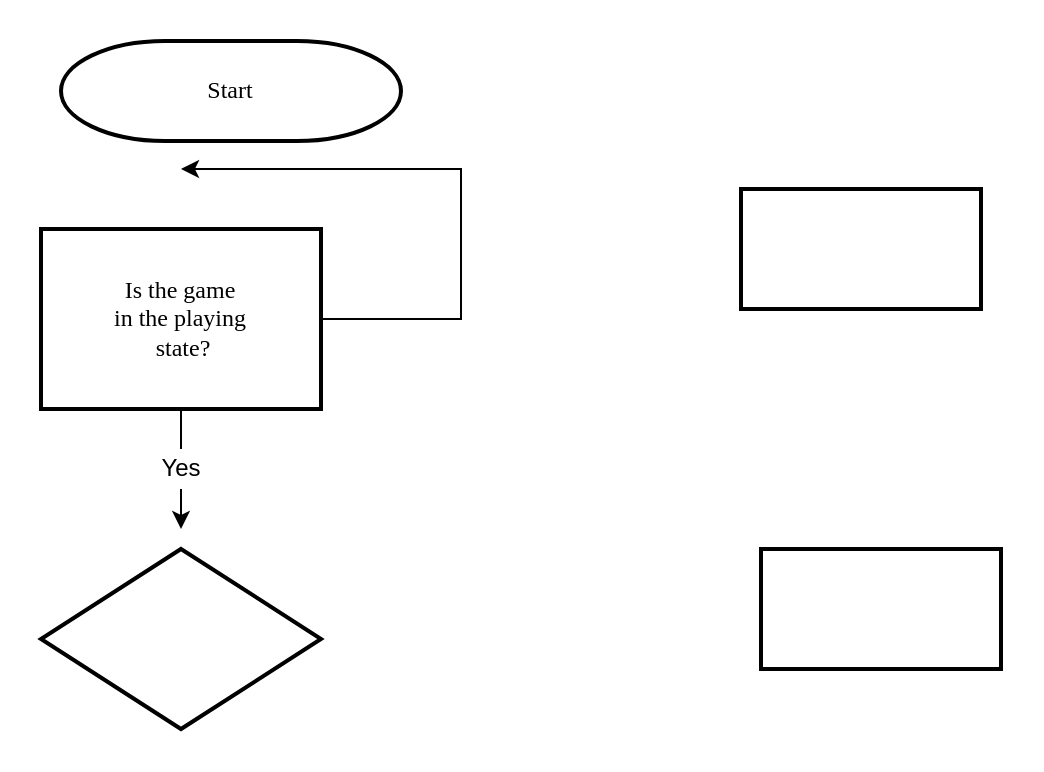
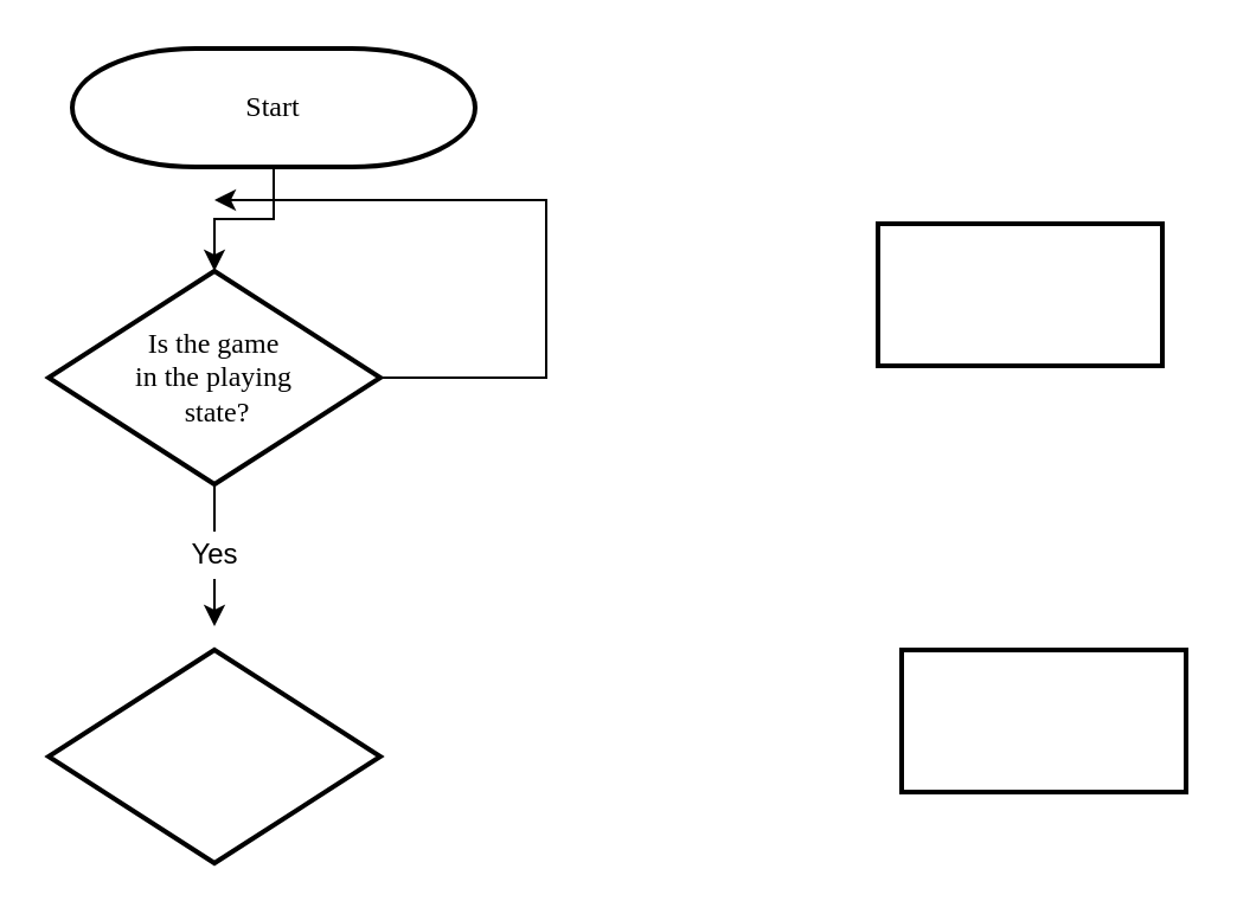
+ <mxCell id="2" style="edgeStyle=orthogonalEdgeStyle;rounded=0;orthogonalLoop=1;jettySize=auto;html=1;entryX=0.5;entryY=0;entryDx=0;entryDy=0;" edge="1" parent="1" source="3" target="8"><mxGeometry relative="1" as="geometry" /></mxCell>
- <mxCell id="8" value="&lt;font face=&quot;Tahoma&quot;&gt;Is the game &lt;br&gt;in the&amp;nbsp;playing&lt;br&gt;&amp;nbsp;state?&lt;/font&gt;" style="whiteSpace=wrap;html=1;strokeWidth=2;shadow=0;glass=0;sketch=0;gradientColor=none;rounded=0;" parent="1" vertex="1"><mxGeometry x="20" y="114" width="140" height="90" as="geometry" /></mxCell>
+ <mxCell id="8" value="&lt;font face=&quot;Tahoma&quot;&gt;Is the game &lt;br&gt;in the&amp;nbsp;playing&lt;br&gt;&amp;nbsp;state?&lt;/font&gt;" style="rhombus;whiteSpace=wrap;html=1;strokeWidth=2;shadow=0;glass=0;sketch=0;gradientColor=none;" parent="1" vertex="1"><mxGeometry x="20" y="114" width="140" height="90" as="geometry" /></mxCell>
